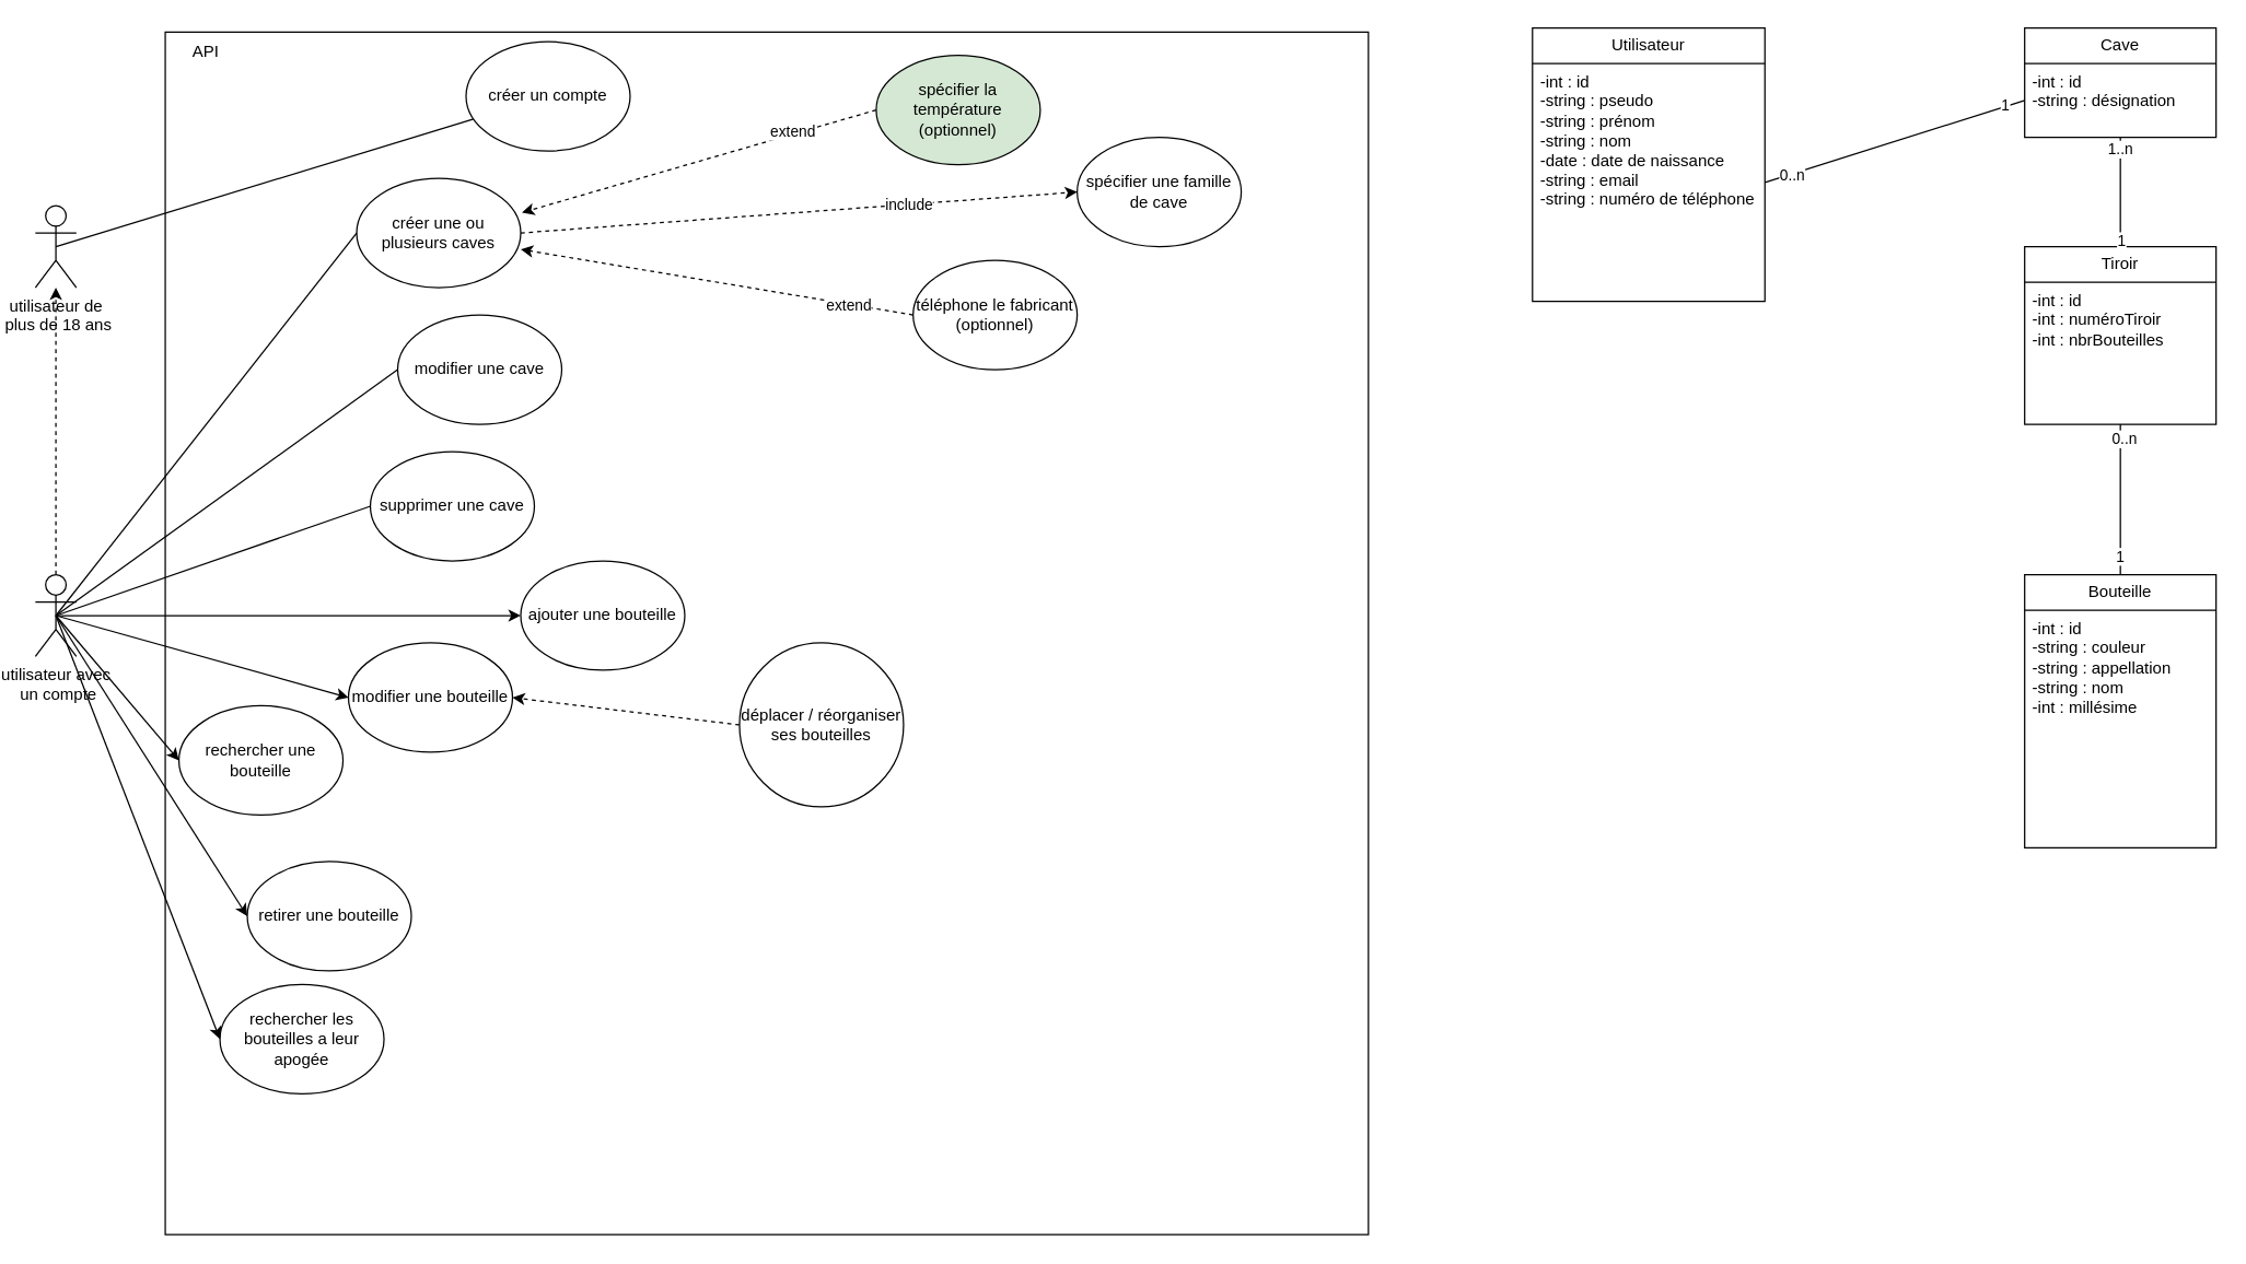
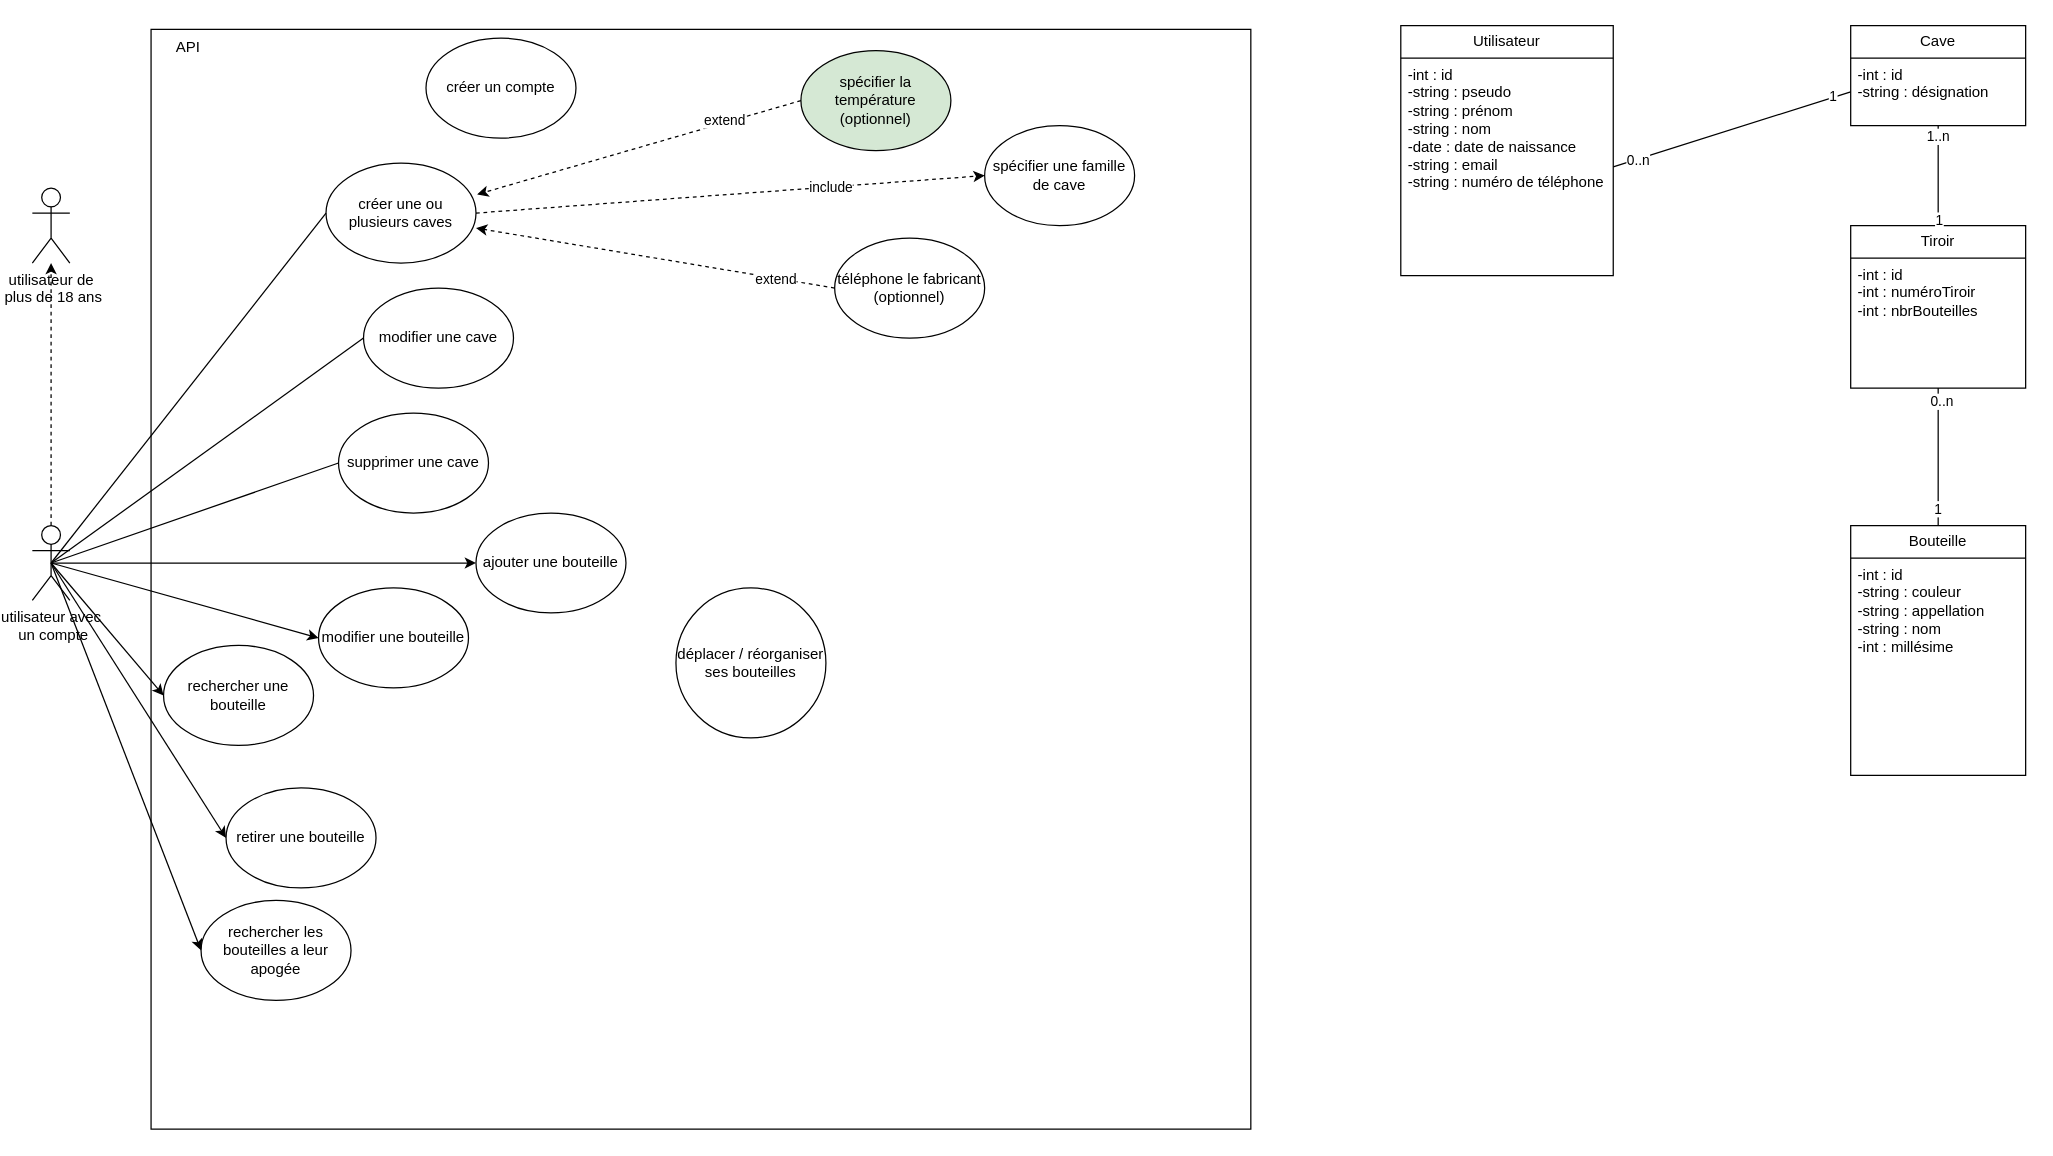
- <mxCell id="3" style="rounded=0;orthogonalLoop=1;jettySize=auto;html=1;exitX=0.5;exitY=0.5;exitDx=0;exitDy=0;exitPerimeter=0;endArrow=none;endFill=0;" parent="1" source="4" target="5" edge="1"><mxGeometry relative="1" as="geometry" /></mxCell>
- <mxCell id="21" style="rounded=0;orthogonalLoop=1;jettySize=auto;html=1;exitX=0;exitY=0.5;exitDx=0;exitDy=0;entryX=1;entryY=0.5;entryDx=0;entryDy=0;dashed=1;" parent="1" source="22" target="20" edge="1"><mxGeometry relative="1" as="geometry" /></mxCell>
